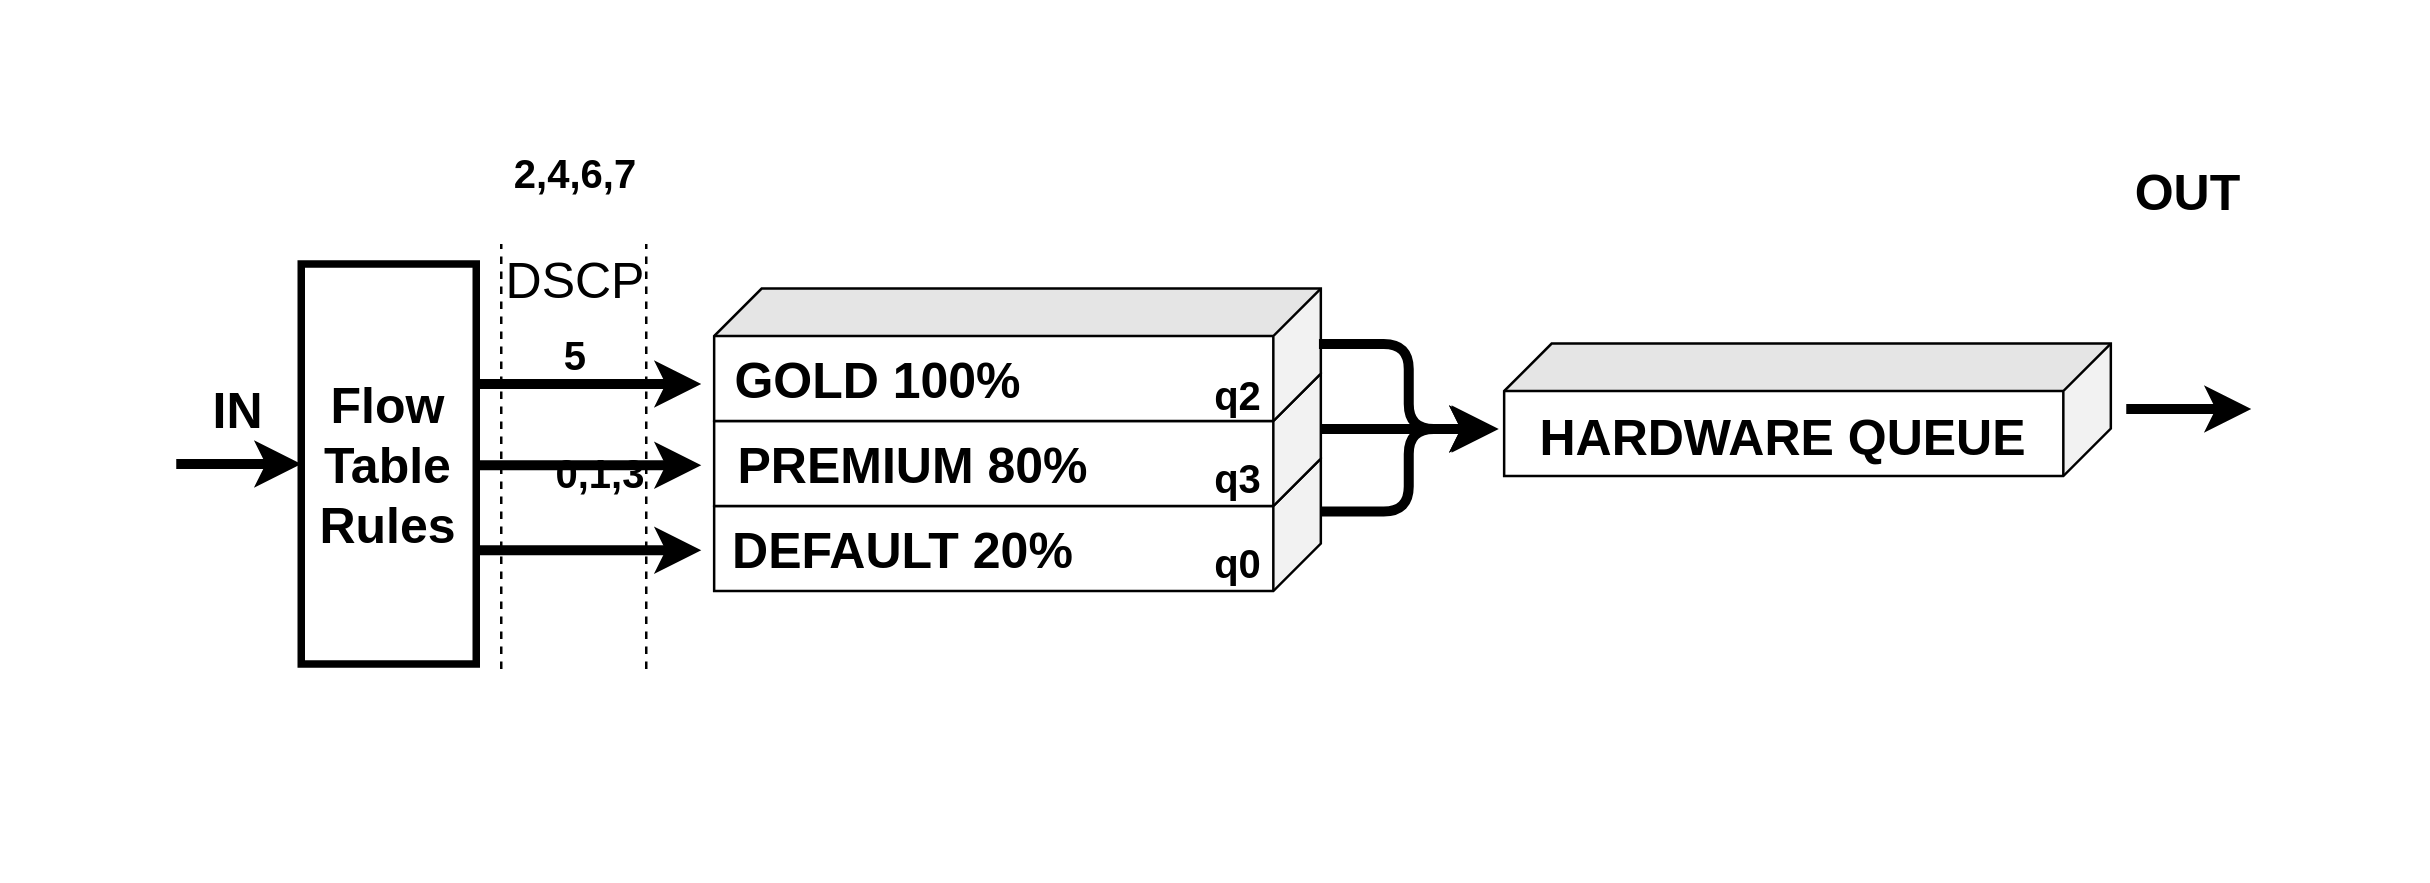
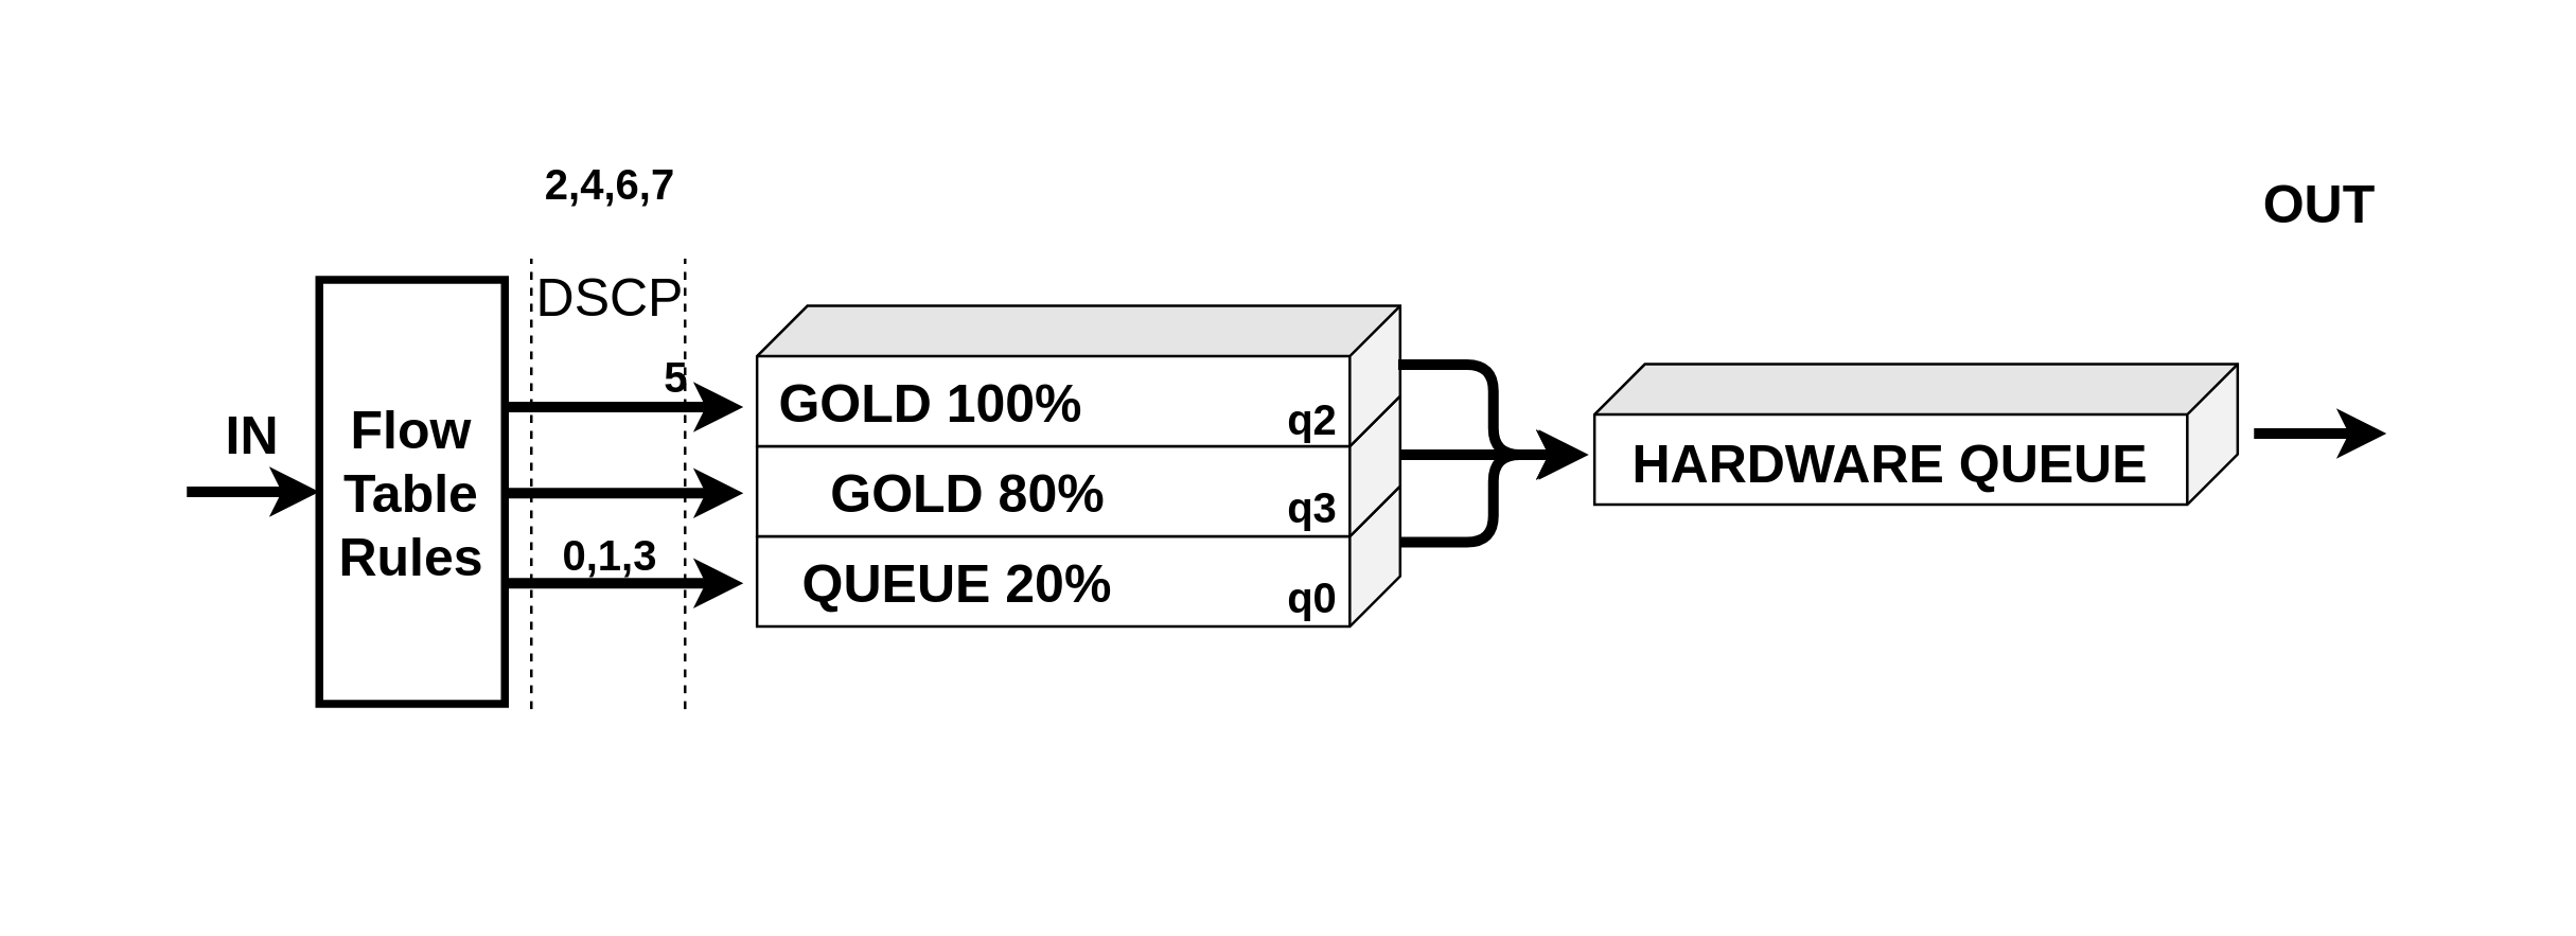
- <mxCell id="3" value="5" style="text;html=1;strokeColor=none;fillColor=none;align=center;verticalAlign=middle;whiteSpace=wrap;rounded=0;fontStyle=1;fontSize=16;" parent="1" vertex="1"><mxGeometry x="210" y="132" width="40" height="20" as="geometry" /></mxCell>
+ <mxCell id="3" value="5" style="text;html=1;strokeColor=none;fillColor=none;align=center;verticalAlign=middle;whiteSpace=wrap;rounded=0;fontStyle=1;fontSize=16;" parent="1" vertex="1"><mxGeometry x="235" y="132" width="40" height="20" as="geometry" /></mxCell>
- <mxCell id="14" value="&lt;div style=&quot;font-size: 20px&quot;&gt;PREMIUM 80%&lt;/div&gt;" style="text;html=1;strokeColor=none;fillColor=none;align=center;verticalAlign=middle;whiteSpace=wrap;rounded=0;fontStyle=1;fontSize=20;strokeWidth=3;" parent="1" vertex="1"><mxGeometry x="289" y="165.16" width="151.5" height="40" as="geometry" /></mxCell>
+ <mxCell id="14" value="&lt;div style=&quot;font-size: 20px&quot;&gt;GOLD 80%&lt;/div&gt;" style="text;html=1;strokeColor=none;fillColor=none;align=center;verticalAlign=middle;whiteSpace=wrap;rounded=0;fontStyle=1;fontSize=20;strokeWidth=3;" parent="1" vertex="1"><mxGeometry x="289" y="165.16" width="151.5" height="40" as="geometry" /></mxCell>
- <mxCell id="5" value="0,1,3" style="text;html=1;strokeColor=none;fillColor=none;align=center;verticalAlign=middle;whiteSpace=wrap;rounded=0;fontStyle=1;fontSize=16;" parent="1" vertex="1"><mxGeometry x="220" y="179" width="40" height="20" as="geometry" /></mxCell>
+ <mxCell id="5" value="0,1,3" style="text;html=1;strokeColor=none;fillColor=none;align=center;verticalAlign=middle;whiteSpace=wrap;rounded=0;fontStyle=1;fontSize=16;" parent="1" vertex="1"><mxGeometry x="210" y="199" width="40" height="20" as="geometry" /></mxCell>
- <mxCell id="15" value="&lt;div style=&quot;font-size: 20px&quot;&gt;DEFAULT 20%&lt;br style=&quot;font-size: 20px&quot;&gt;&lt;/div&gt;" style="text;html=1;strokeColor=none;fillColor=none;align=center;verticalAlign=middle;whiteSpace=wrap;rounded=0;fontStyle=1;fontSize=20;strokeWidth=3;" parent="1" vertex="1"><mxGeometry x="290" y="198.83" width="141.5" height="40" as="geometry" /></mxCell>
+ <mxCell id="15" value="&lt;div style=&quot;font-size: 20px&quot;&gt;QUEUE 20%&lt;br style=&quot;font-size: 20px&quot;&gt;&lt;/div&gt;" style="text;html=1;strokeColor=none;fillColor=none;align=center;verticalAlign=middle;whiteSpace=wrap;rounded=0;fontStyle=1;fontSize=20;strokeWidth=3;" parent="1" vertex="1"><mxGeometry x="290" y="198.83" width="141.5" height="40" as="geometry" /></mxCell>
